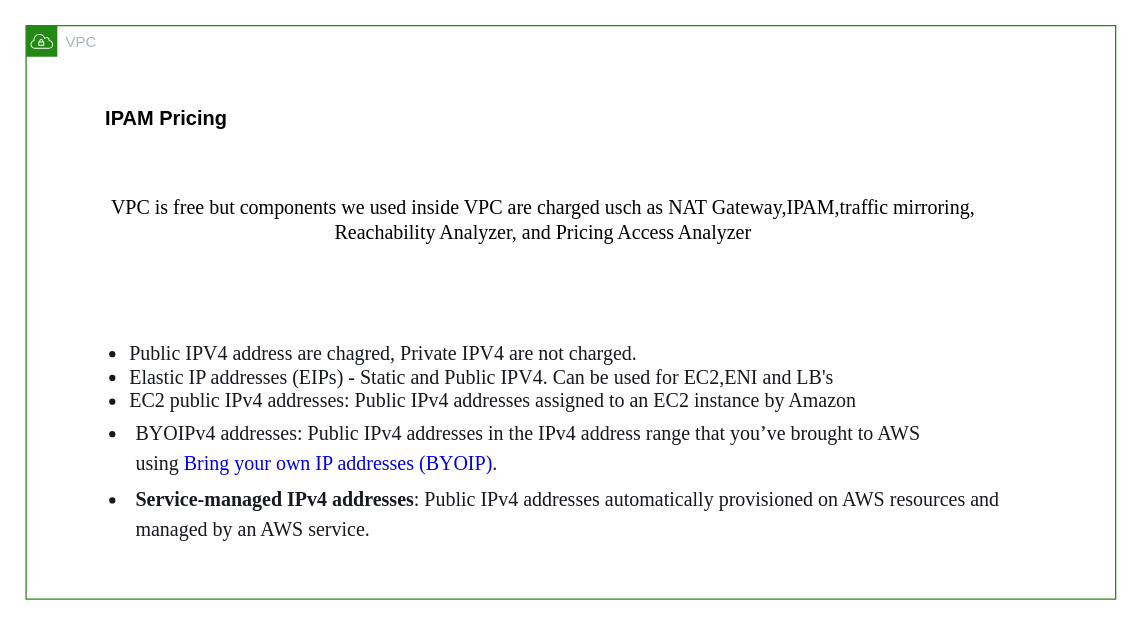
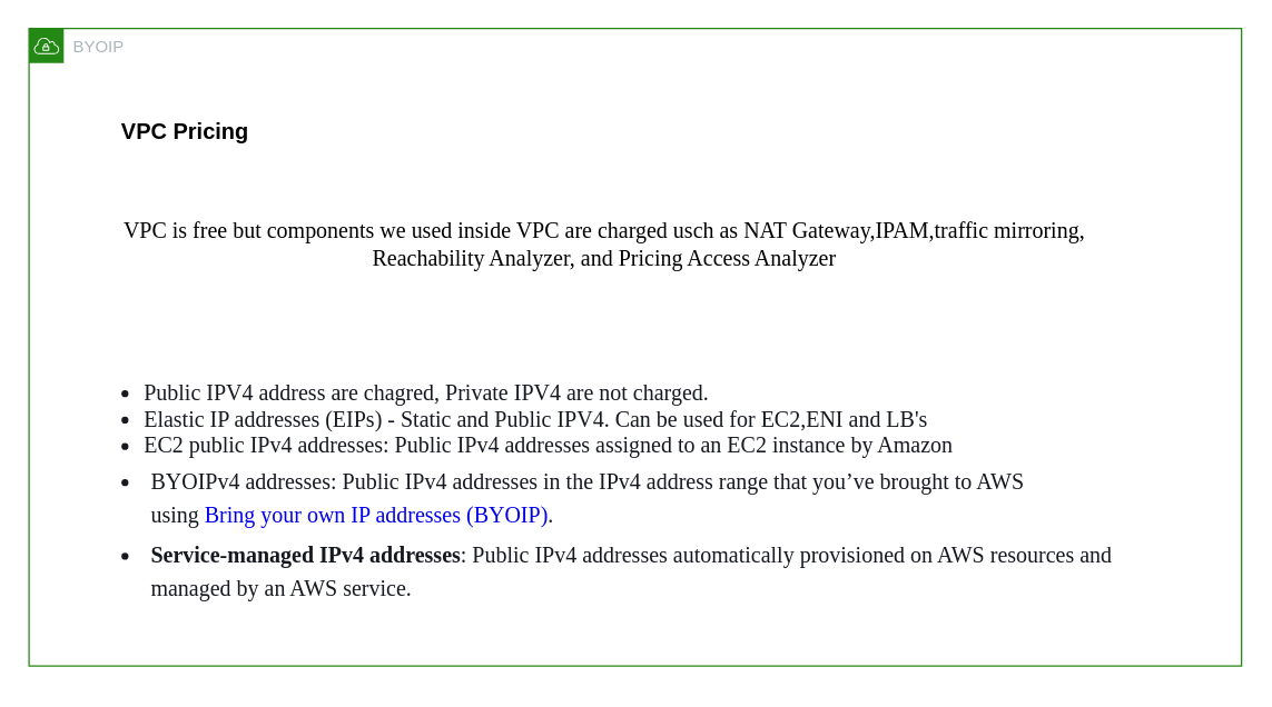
- <mxCell id="2" value="VPC" style="points=[[0,0],[0.25,0],[0.5,0],[0.75,0],[1,0],[1,0.25],[1,0.5],[1,0.75],[1,1],[0.75,1],[0.5,1],[0.25,1],[0,1],[0,0.75],[0,0.5],[0,0.25]];outlineConnect=0;gradientColor=none;html=1;whiteSpace=wrap;fontSize=12;fontStyle=0;container=1;pointerEvents=0;collapsible=0;recursiveResize=0;shape=mxgraph.aws4.group;grIcon=mxgraph.aws4.group_vpc;strokeColor=#248814;fillColor=none;verticalAlign=top;align=left;spacingLeft=30;fontColor=#AAB7B8;dashed=0;" parent="1" vertex="1"><mxGeometry x="20" y="20" width="872" height="459" as="geometry" /></mxCell>
+ <mxCell id="2" value="BYOIP" style="points=[[0,0],[0.25,0],[0.5,0],[0.75,0],[1,0],[1,0.25],[1,0.5],[1,0.75],[1,1],[0.75,1],[0.5,1],[0.25,1],[0,1],[0,0.75],[0,0.5],[0,0.25]];outlineConnect=0;gradientColor=none;html=1;whiteSpace=wrap;fontSize=12;fontStyle=0;container=1;pointerEvents=0;collapsible=0;recursiveResize=0;shape=mxgraph.aws4.group;grIcon=mxgraph.aws4.group_vpc;strokeColor=#248814;fillColor=none;verticalAlign=top;align=left;spacingLeft=30;fontColor=#AAB7B8;dashed=0;" parent="1" vertex="1"><mxGeometry x="20" y="20" width="872" height="459" as="geometry" /></mxCell>
- <mxCell id="3" value="&lt;b&gt;IPAM Pricing&lt;/b&gt;" style="text;html=1;strokeColor=none;fillColor=none;align=center;verticalAlign=middle;whiteSpace=wrap;rounded=0;fontSize=16;" parent="2" vertex="1"><mxGeometry x="38" y="46" width="149" height="56" as="geometry" /></mxCell>
+ <mxCell id="3" value="&lt;b&gt;VPC Pricing&lt;/b&gt;" style="text;html=1;strokeColor=none;fillColor=none;align=center;verticalAlign=middle;whiteSpace=wrap;rounded=0;fontSize=16;" parent="2" vertex="1"><mxGeometry x="38" y="46" width="149" height="56" as="geometry" /></mxCell>
